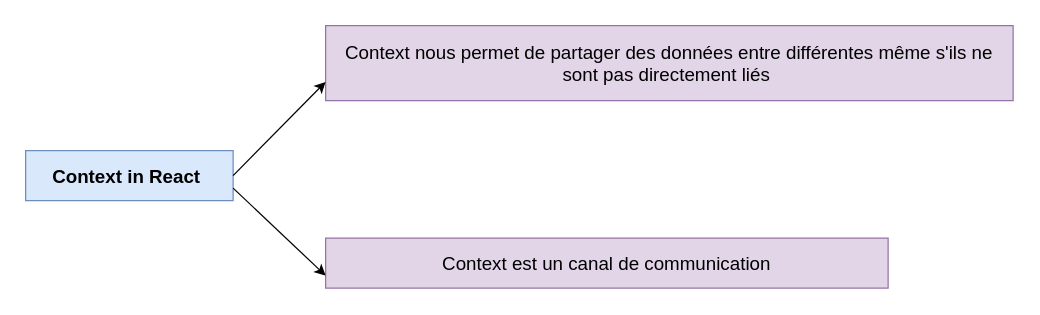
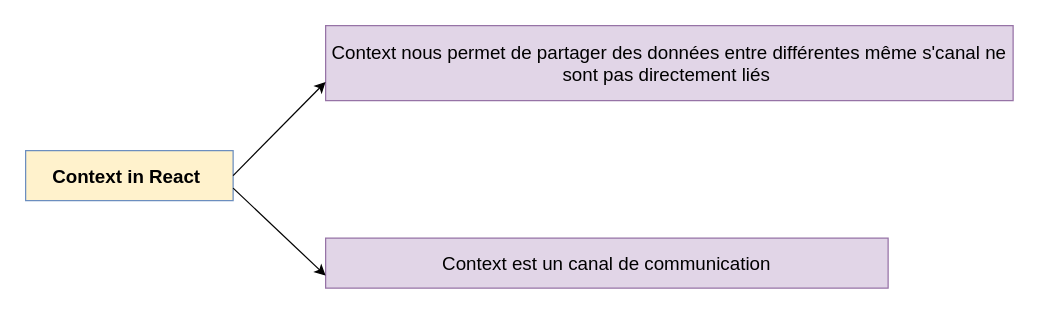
- <mxCell id="3" value="Context nous permet de partager des données entre différentes même s'ils ne sont pas directement liés&amp;nbsp;" style="rounded=0;whiteSpace=wrap;html=1;fontSize=15;fillColor=#e1d5e7;strokeColor=#9673a6;" parent="1" vertex="1"><mxGeometry x="260" y="20" width="550" height="60" as="geometry" /></mxCell>
+ <mxCell id="3" value="Context nous permet de partager des données entre différentes même s'canal ne sont pas directement liés&amp;nbsp;" style="rounded=0;whiteSpace=wrap;html=1;fontSize=15;fillColor=#e1d5e7;strokeColor=#9673a6;" parent="1" vertex="1"><mxGeometry x="260" y="20" width="550" height="60" as="geometry" /></mxCell>
- <mxCell id="2" value="&lt;b&gt;&lt;font style=&quot;font-size: 15px;&quot;&gt;Context in React&amp;nbsp;&lt;/font&gt;&lt;/b&gt;" style="rounded=0;whiteSpace=wrap;html=1;fillColor=#dae8fc;strokeColor=#6c8ebf;" parent="1" vertex="1"><mxGeometry x="20" y="120" width="166" height="40" as="geometry" /></mxCell>
+ <mxCell id="2" value="&lt;b&gt;&lt;font style=&quot;font-size: 15px;&quot;&gt;Context in React&amp;nbsp;&lt;/font&gt;&lt;/b&gt;" style="rounded=0;whiteSpace=wrap;html=1;fillColor=#fff2cc;strokeColor=#6c8ebf;" parent="1" vertex="1"><mxGeometry x="20" y="120" width="166" height="40" as="geometry" /></mxCell>
